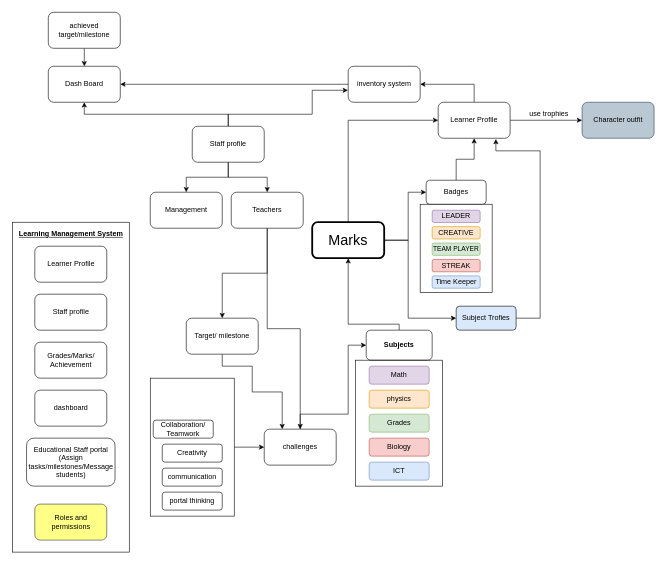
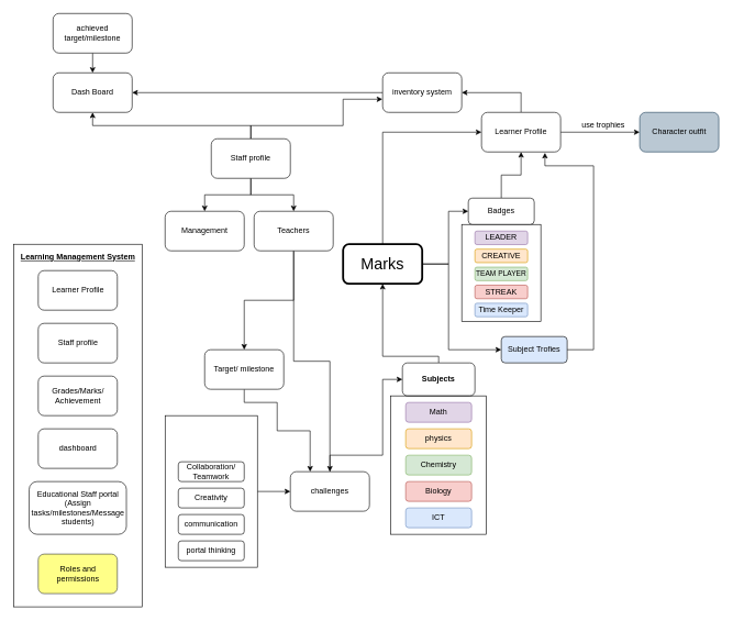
- <mxCell id="20" value="Grades" style="rounded=1;whiteSpace=wrap;html=1;strokeWidth=1;fillColor=#d5e8d4;strokeColor=#82b366;" parent="1" vertex="1"><mxGeometry x="615" y="690" width="100" height="30" as="geometry" /></mxCell>
+ <mxCell id="20" value="Chemistry" style="rounded=1;whiteSpace=wrap;html=1;strokeWidth=1;fillColor=#d5e8d4;strokeColor=#82b366;" parent="1" vertex="1"><mxGeometry x="615" y="690" width="100" height="30" as="geometry" /></mxCell>
- <mxCell id="23" value="Collaboration/ Teamwork" style="rounded=1;whiteSpace=wrap;html=1;strokeWidth=1;" parent="1" vertex="1"><mxGeometry x="255" y="700" width="100" height="30" as="geometry" /></mxCell>
+ <mxCell id="23" value="Collaboration/ Teamwork" style="rounded=1;whiteSpace=wrap;html=1;strokeWidth=1;" parent="1" vertex="1"><mxGeometry x="270" y="700" width="100" height="30" as="geometry" /></mxCell>
